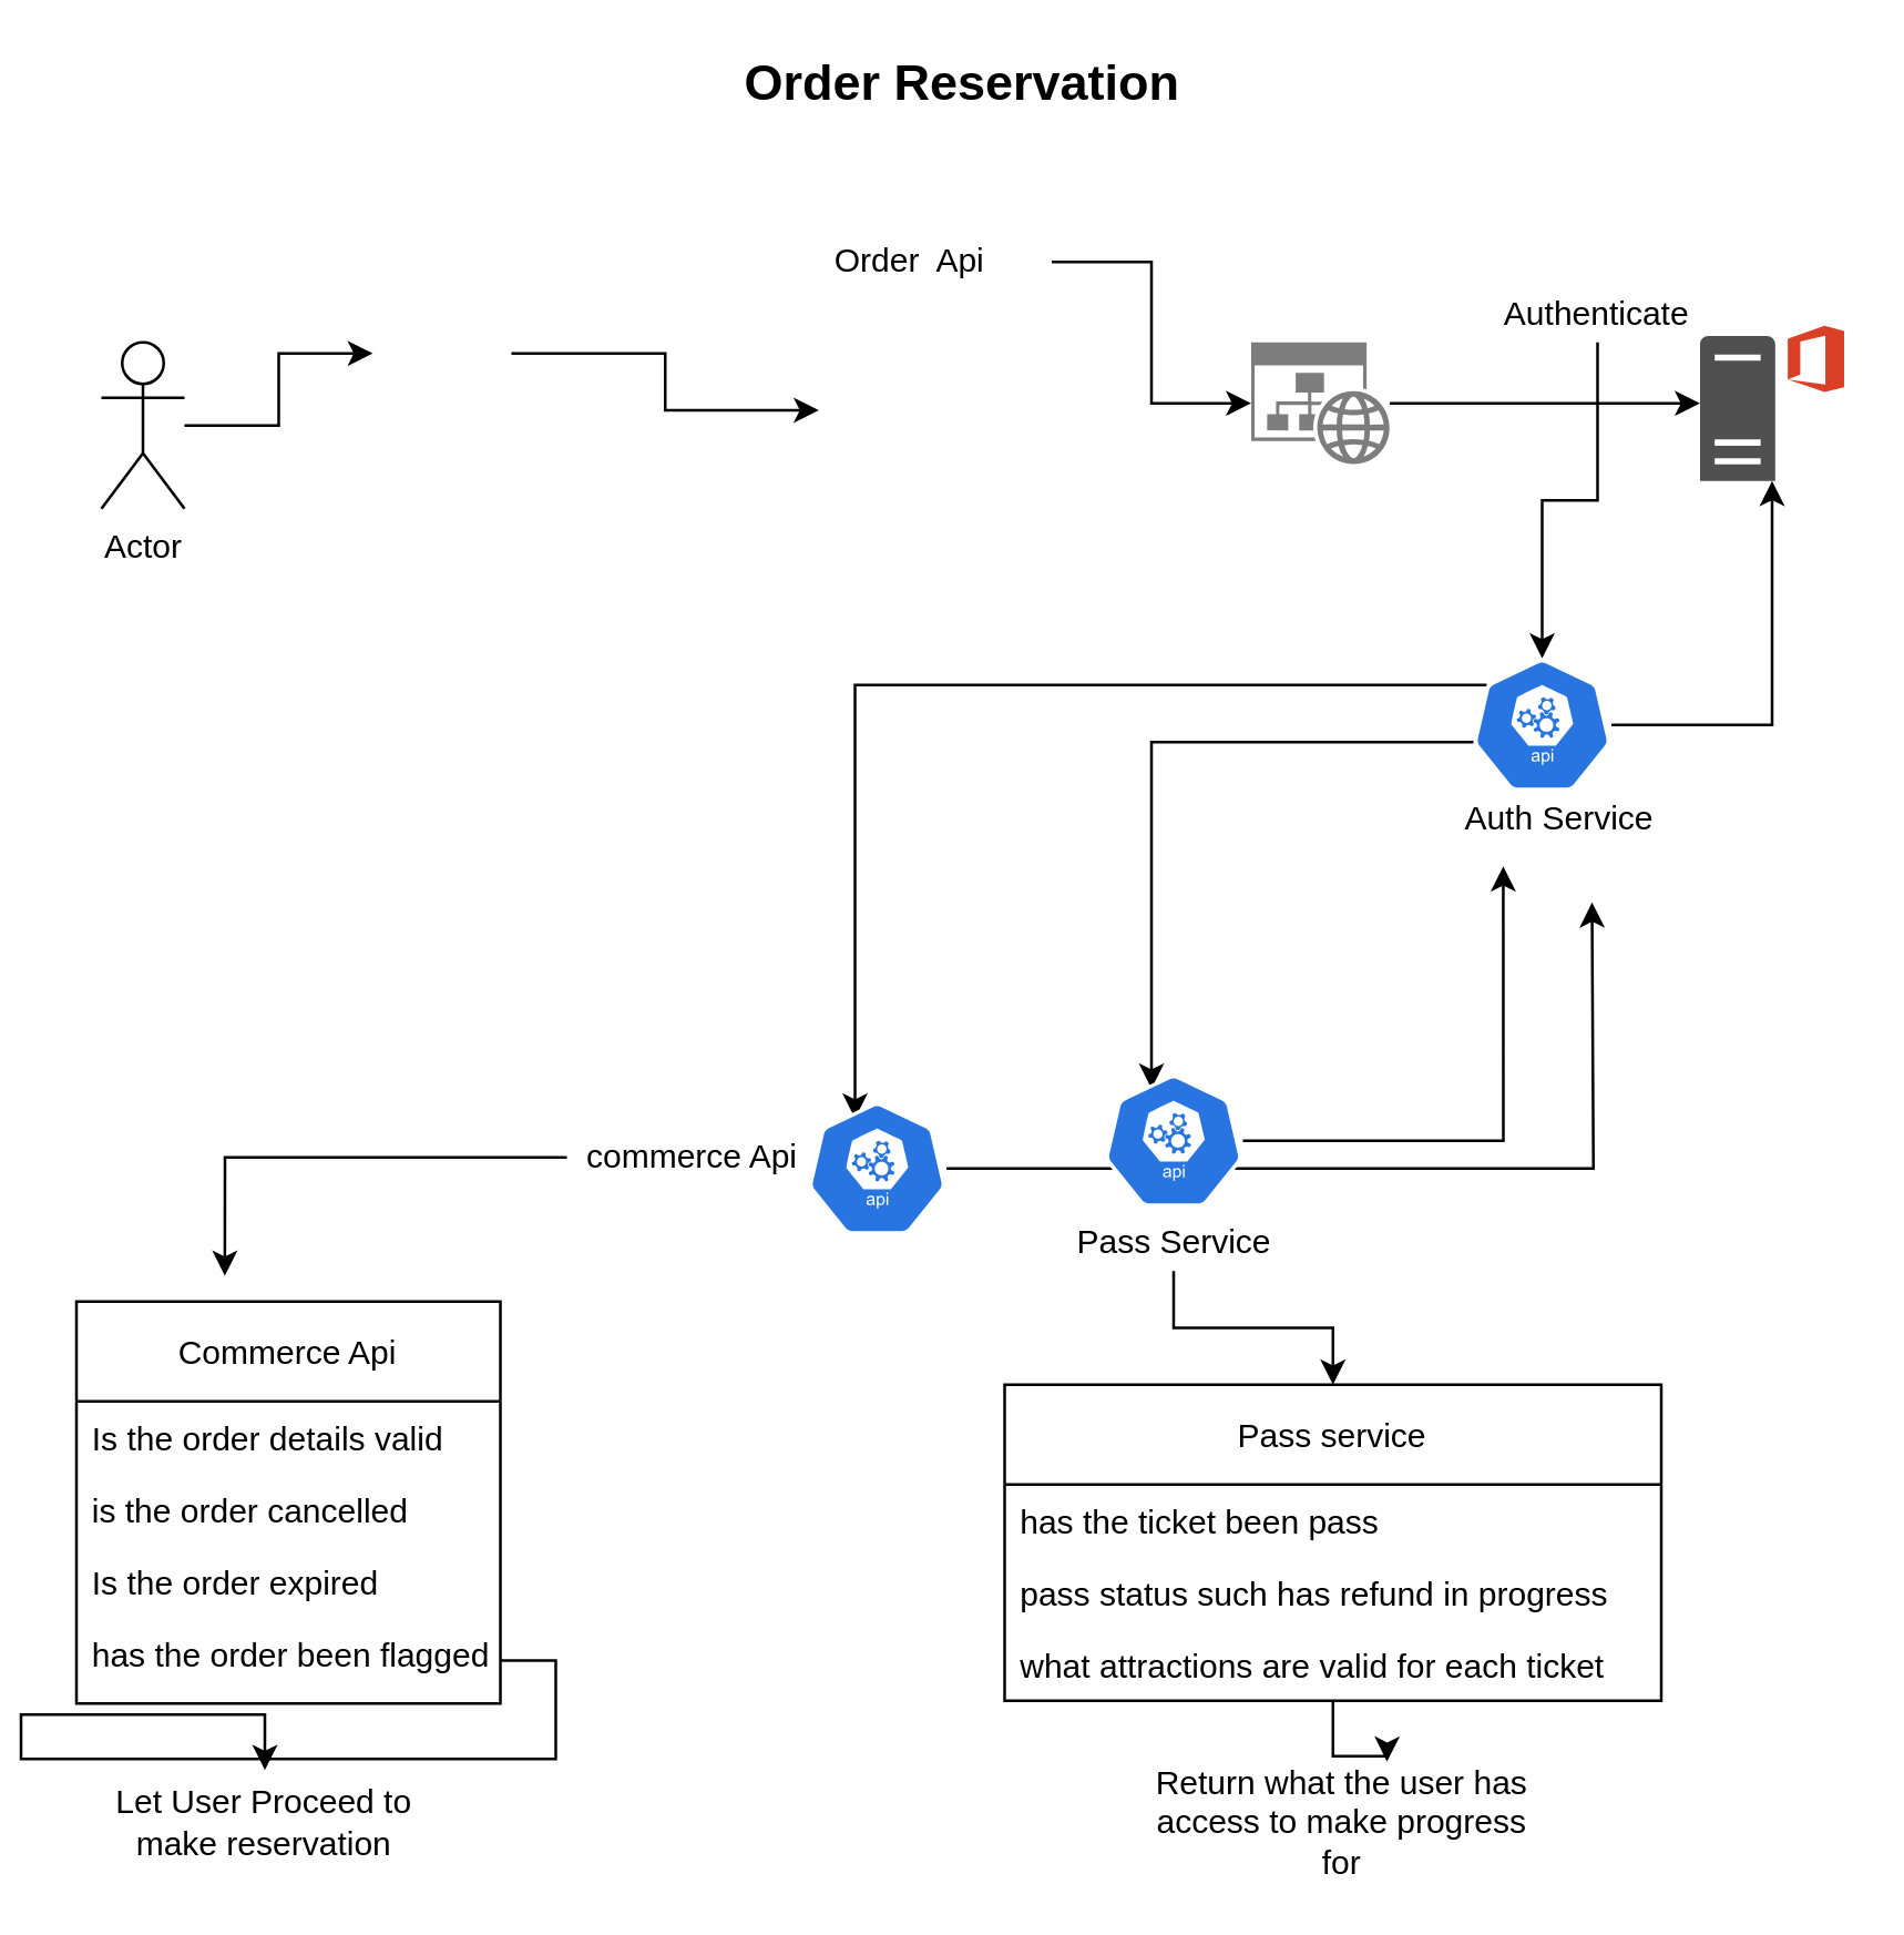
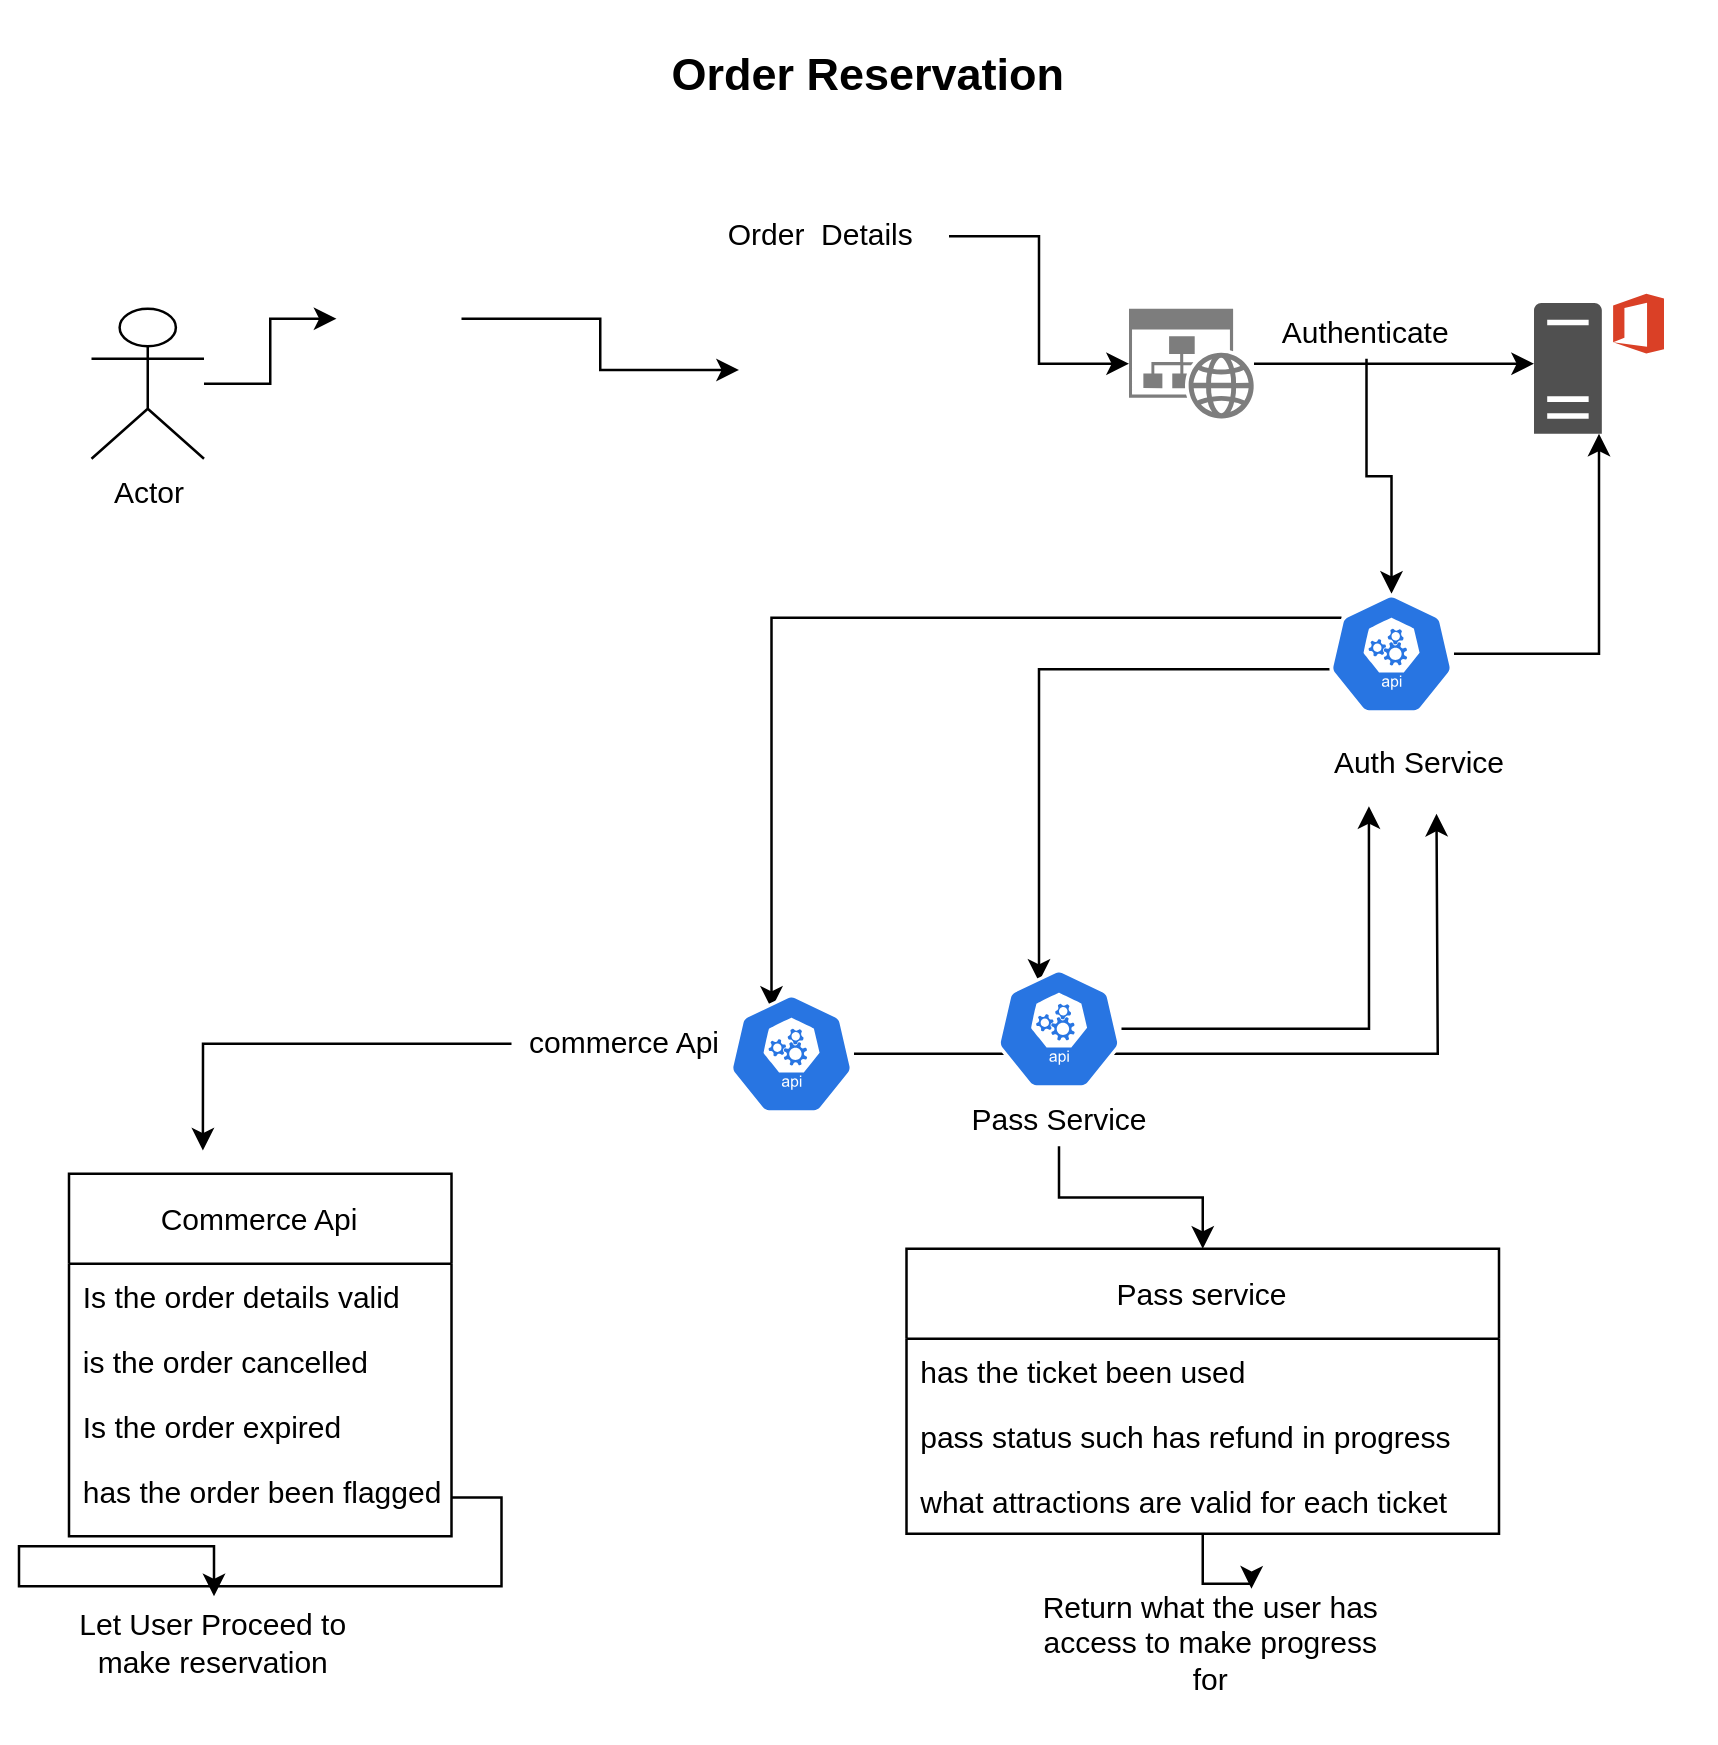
- <mxCell id="9" value="Order&amp;nbsp; Api" style="text;html=1;strokeColor=none;fillColor=none;align=center;verticalAlign=middle;whiteSpace=wrap;rounded=0;" vertex="1" parent="1"><mxGeometry x="270" y="84" width="102" height="20" as="geometry" /></mxCell>
+ <mxCell id="9" value="Order&amp;nbsp; Details" style="text;html=1;strokeColor=none;fillColor=none;align=center;verticalAlign=middle;whiteSpace=wrap;rounded=0;" vertex="1" parent="1"><mxGeometry x="270" y="84" width="102" height="20" as="geometry" /></mxCell>
- <mxCell id="14" value="Authenticate" style="text;html=1;strokeColor=none;fillColor=none;align=center;verticalAlign=middle;whiteSpace=wrap;rounded=0;" vertex="1" parent="1"><mxGeometry x="544" y="103" width="50" height="20" as="geometry" /></mxCell>
+ <mxCell id="14" value="Authenticate" style="text;html=1;strokeColor=none;fillColor=none;align=center;verticalAlign=middle;whiteSpace=wrap;rounded=0;" vertex="1" parent="1"><mxGeometry x="514" y="123" width="50" height="20" as="geometry" /></mxCell>
- <mxCell id="4" value="Actor" style="shape=umlActor;verticalLabelPosition=bottom;verticalAlign=top;html=1;outlineConnect=0;" vertex="1" parent="1"><mxGeometry x="29" y="123" width="30" height="60" as="geometry" /></mxCell>
+ <mxCell id="4" value="Actor" style="shape=umlActor;verticalLabelPosition=bottom;verticalAlign=top;html=1;outlineConnect=0;" vertex="1" parent="1"><mxGeometry x="29" y="123" width="45" height="60" as="geometry" /></mxCell>
- <mxCell id="19" value="Auth Service" style="text;html=1;strokeColor=none;fillColor=none;align=center;verticalAlign=middle;whiteSpace=wrap;rounded=0;" vertex="1" parent="1"><mxGeometry x="500" y="285" width="111" height="20" as="geometry" /></mxCell>
+ <mxCell id="19" value="Auth Service" style="text;html=1;strokeColor=none;fillColor=none;align=center;verticalAlign=middle;whiteSpace=wrap;rounded=0;" vertex="1" parent="1"><mxGeometry x="505" y="295" width="111" height="20" as="geometry" /></mxCell>
- <mxCell id="35" value="has the ticket been pass" style="text;strokeColor=none;fillColor=none;align=left;verticalAlign=top;spacingLeft=4;spacingRight=4;overflow=hidden;rotatable=0;points=[[0,0.5],[1,0.5]];portConstraint=eastwest;" vertex="1" parent="34"><mxGeometry y="36" width="237" height="26" as="geometry" /></mxCell>
+ <mxCell id="35" value="has the ticket been used" style="text;strokeColor=none;fillColor=none;align=left;verticalAlign=top;spacingLeft=4;spacingRight=4;overflow=hidden;rotatable=0;points=[[0,0.5],[1,0.5]];portConstraint=eastwest;" vertex="1" parent="34"><mxGeometry y="36" width="237" height="26" as="geometry" /></mxCell>
- <mxCell id="38" value="Let User Proceed to make reservation" style="text;html=1;strokeColor=none;fillColor=none;align=center;verticalAlign=middle;whiteSpace=wrap;rounded=0;" vertex="1" parent="1"><mxGeometry x="29" y="638" width="118" height="38" as="geometry" /></mxCell>
+ <mxCell id="38" value="Let User Proceed to make reservation" style="text;html=1;strokeColor=none;fillColor=none;align=center;verticalAlign=middle;whiteSpace=wrap;rounded=0;" vertex="1" parent="1"><mxGeometry x="19" y="638" width="118" height="38" as="geometry" /></mxCell>
